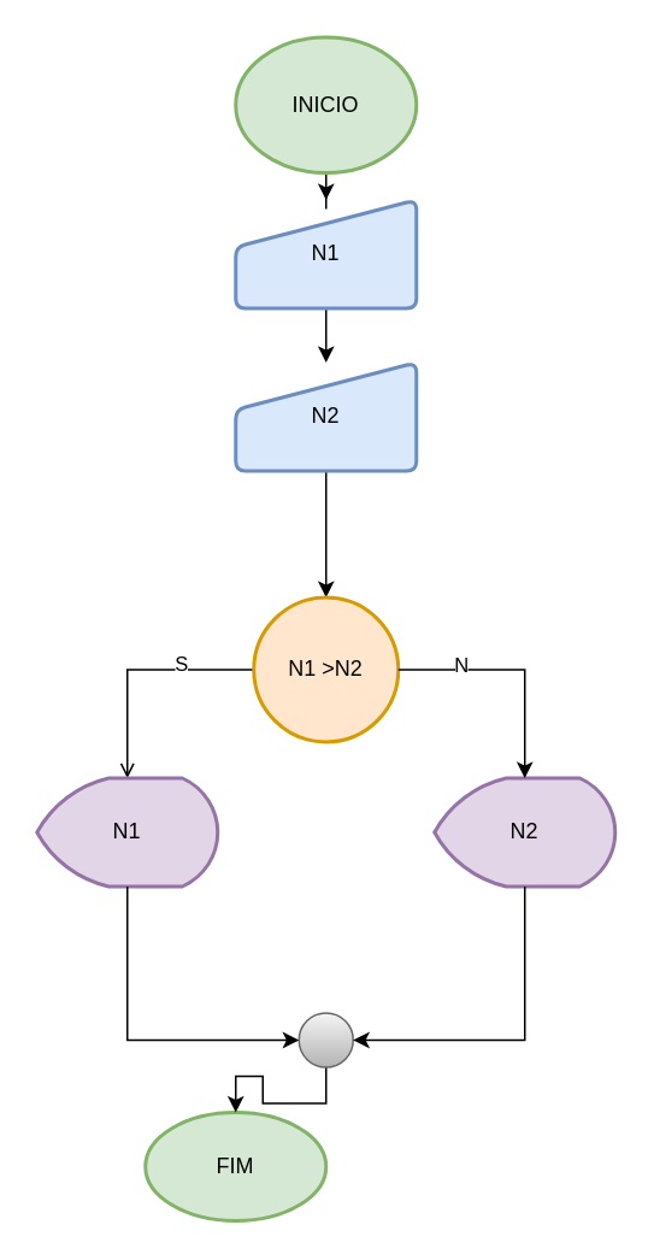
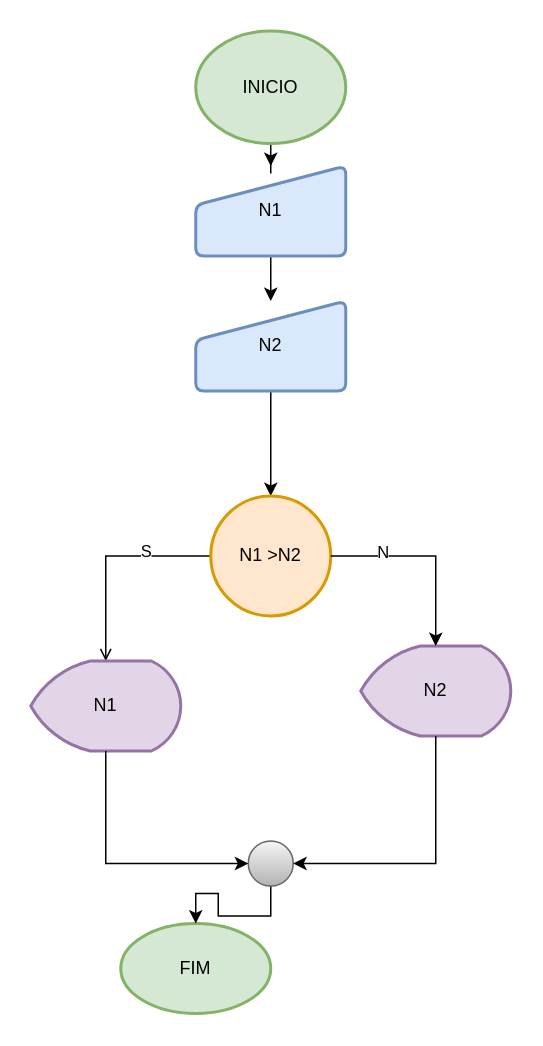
- <mxCell id="12" value="N1" style="strokeWidth=2;html=1;shape=mxgraph.flowchart.display;whiteSpace=wrap;fillColor=#e1d5e7;strokeColor=#9673a6;" vertex="1" parent="1"><mxGeometry x="20" y="430" width="100" height="60" as="geometry" /></mxCell>
+ <mxCell id="12" value="N1" style="strokeWidth=2;html=1;shape=mxgraph.flowchart.display;whiteSpace=wrap;fillColor=#e1d5e7;strokeColor=#9673a6;" vertex="1" parent="1"><mxGeometry x="20" y="440" width="100" height="60" as="geometry" /></mxCell>
